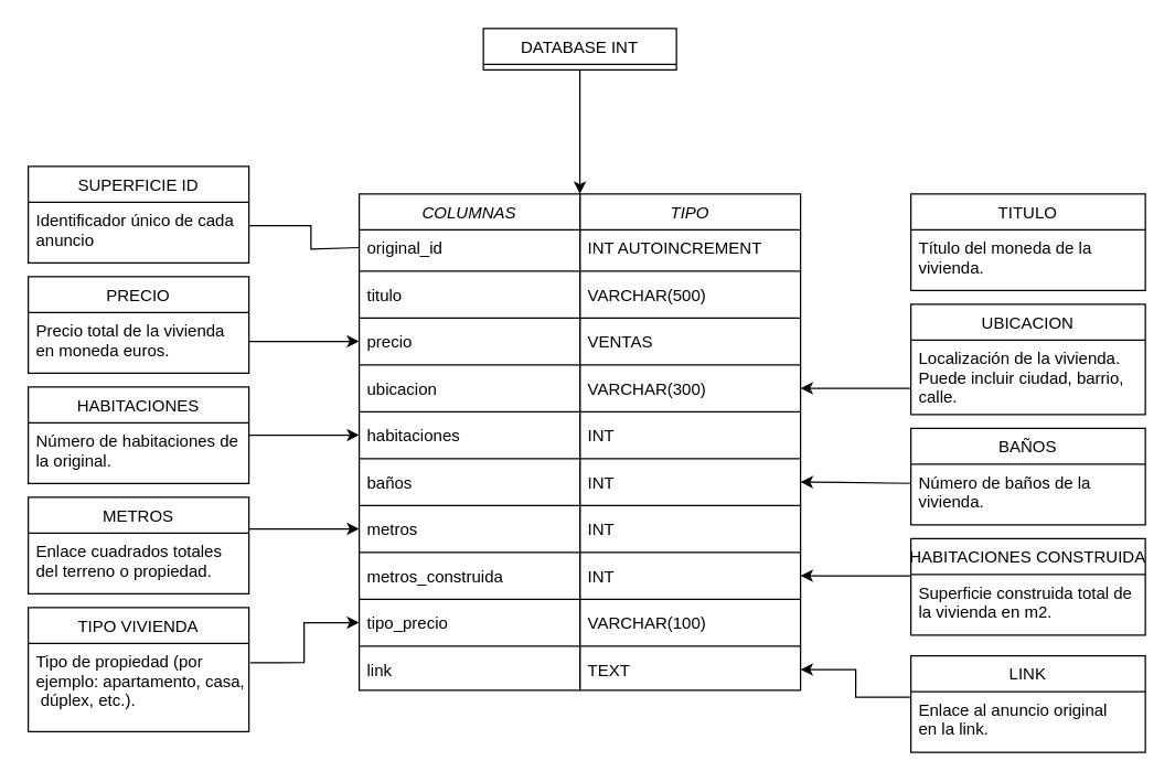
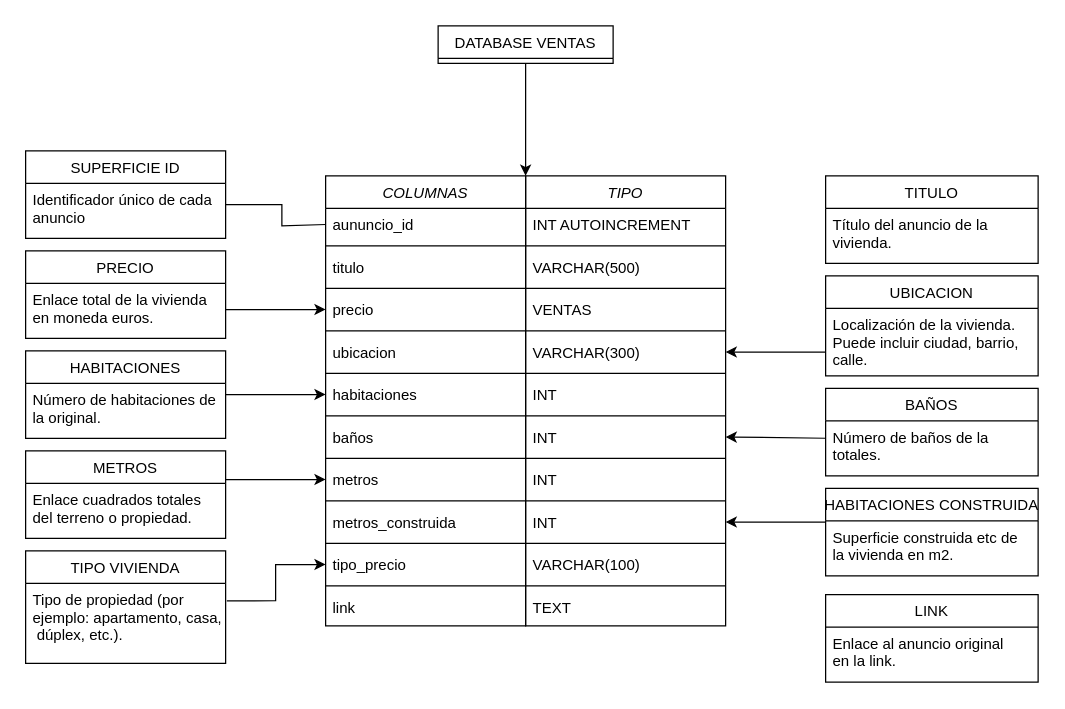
- <mxCell id="71" value="DATABASE INT" style="swimlane;fontStyle=0;align=center;verticalAlign=top;childLayout=stackLayout;horizontal=1;startSize=26;horizontalStack=0;resizeParent=1;resizeLast=0;collapsible=1;marginBottom=0;rounded=0;shadow=0;strokeWidth=1;" vertex="1" parent="1"><mxGeometry x="350" y="20" width="140" height="30" as="geometry"><mxRectangle x="130" y="380" width="160" height="26" as="alternateBounds" /></mxGeometry></mxCell>
+ <mxCell id="71" value="DATABASE VENTAS" style="swimlane;fontStyle=0;align=center;verticalAlign=top;childLayout=stackLayout;horizontal=1;startSize=26;horizontalStack=0;resizeParent=1;resizeLast=0;collapsible=1;marginBottom=0;rounded=0;shadow=0;strokeWidth=1;" vertex="1" parent="1"><mxGeometry x="350" y="20" width="140" height="30" as="geometry"><mxRectangle x="130" y="380" width="160" height="26" as="alternateBounds" /></mxGeometry></mxCell>
- <mxCell id="23" value="original_id" style="text;align=left;verticalAlign=top;spacingLeft=4;spacingRight=4;overflow=hidden;rotatable=0;points=[[0,0.5],[1,0.5]];portConstraint=eastwest;" vertex="1" parent="22"><mxGeometry y="26" width="160" height="26" as="geometry" /></mxCell>
+ <mxCell id="23" value="aununcio_id" style="text;align=left;verticalAlign=top;spacingLeft=4;spacingRight=4;overflow=hidden;rotatable=0;points=[[0,0.5],[1,0.5]];portConstraint=eastwest;" vertex="1" parent="22"><mxGeometry y="26" width="160" height="26" as="geometry" /></mxCell>
- <mxCell id="69" value="Título del moneda de la &#10;vivienda." style="text;align=left;verticalAlign=top;spacingLeft=4;spacingRight=4;overflow=hidden;rotatable=0;points=[[0,0.5],[1,0.5]];portConstraint=eastwest;" vertex="1" parent="68"><mxGeometry y="26" width="170" height="34" as="geometry" /></mxCell>
+ <mxCell id="69" value="Título del anuncio de la &#10;vivienda." style="text;align=left;verticalAlign=top;spacingLeft=4;spacingRight=4;overflow=hidden;rotatable=0;points=[[0,0.5],[1,0.5]];portConstraint=eastwest;" vertex="1" parent="68"><mxGeometry y="26" width="170" height="34" as="geometry" /></mxCell>
- <mxCell id="59" value="Precio total de la vivienda &#10;en moneda euros." style="text;align=left;verticalAlign=top;spacingLeft=4;spacingRight=4;overflow=hidden;rotatable=0;points=[[0,0.5],[1,0.5]];portConstraint=eastwest;" vertex="1" parent="58"><mxGeometry y="26" width="160" height="34" as="geometry" /></mxCell>
+ <mxCell id="59" value="Enlace total de la vivienda &#10;en moneda euros." style="text;align=left;verticalAlign=top;spacingLeft=4;spacingRight=4;overflow=hidden;rotatable=0;points=[[0,0.5],[1,0.5]];portConstraint=eastwest;" vertex="1" parent="58"><mxGeometry y="26" width="160" height="34" as="geometry" /></mxCell>
- <mxCell id="65" value="Número de baños de la &#10;vivienda." style="text;align=left;verticalAlign=top;spacingLeft=4;spacingRight=4;overflow=hidden;rotatable=0;points=[[0,0.5],[1,0.5]];portConstraint=eastwest;" vertex="1" parent="64"><mxGeometry y="26" width="170" height="34" as="geometry" /></mxCell>
+ <mxCell id="65" value="Número de baños de la &#10;totales." style="text;align=left;verticalAlign=top;spacingLeft=4;spacingRight=4;overflow=hidden;rotatable=0;points=[[0,0.5],[1,0.5]];portConstraint=eastwest;" vertex="1" parent="64"><mxGeometry y="26" width="170" height="34" as="geometry" /></mxCell>
- <mxCell id="63" value="Superficie construida total de &#10;la vivienda en m2." style="text;align=left;verticalAlign=top;spacingLeft=4;spacingRight=4;overflow=hidden;rotatable=0;points=[[0,0.5],[1,0.5]];portConstraint=eastwest;" vertex="1" parent="62"><mxGeometry y="26" width="170" height="44" as="geometry" /></mxCell>
+ <mxCell id="63" value="Superficie construida etc de &#10;la vivienda en m2." style="text;align=left;verticalAlign=top;spacingLeft=4;spacingRight=4;overflow=hidden;rotatable=0;points=[[0,0.5],[1,0.5]];portConstraint=eastwest;" vertex="1" parent="62"><mxGeometry y="26" width="170" height="44" as="geometry" /></mxCell>
- <mxCell id="70" value="" style="endArrow=classic;html=1;rounded=0;exitX=0;exitY=0.091;exitDx=0;exitDy=0;entryX=1;entryY=0.5;entryDx=0;entryDy=0;exitPerimeter=0;" edge="1" parent="1" source="43" target="21"><mxGeometry width="50" height="50" relative="1" as="geometry"><mxPoint x="430" y="510" as="sourcePoint" /><mxPoint x="480" y="460" as="targetPoint" /><Array as="points"><mxPoint x="620" y="505" /><mxPoint x="620" y="485" /></Array></mxGeometry></mxCell>
